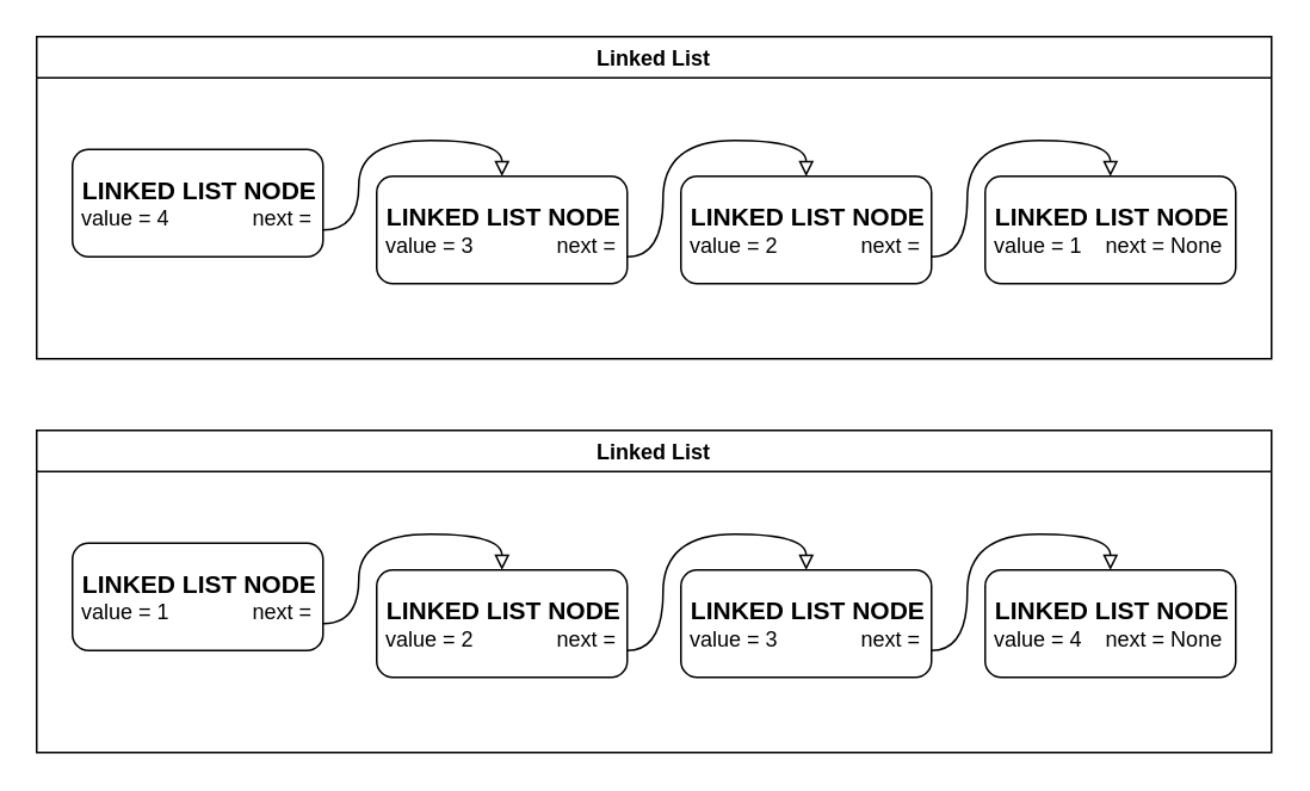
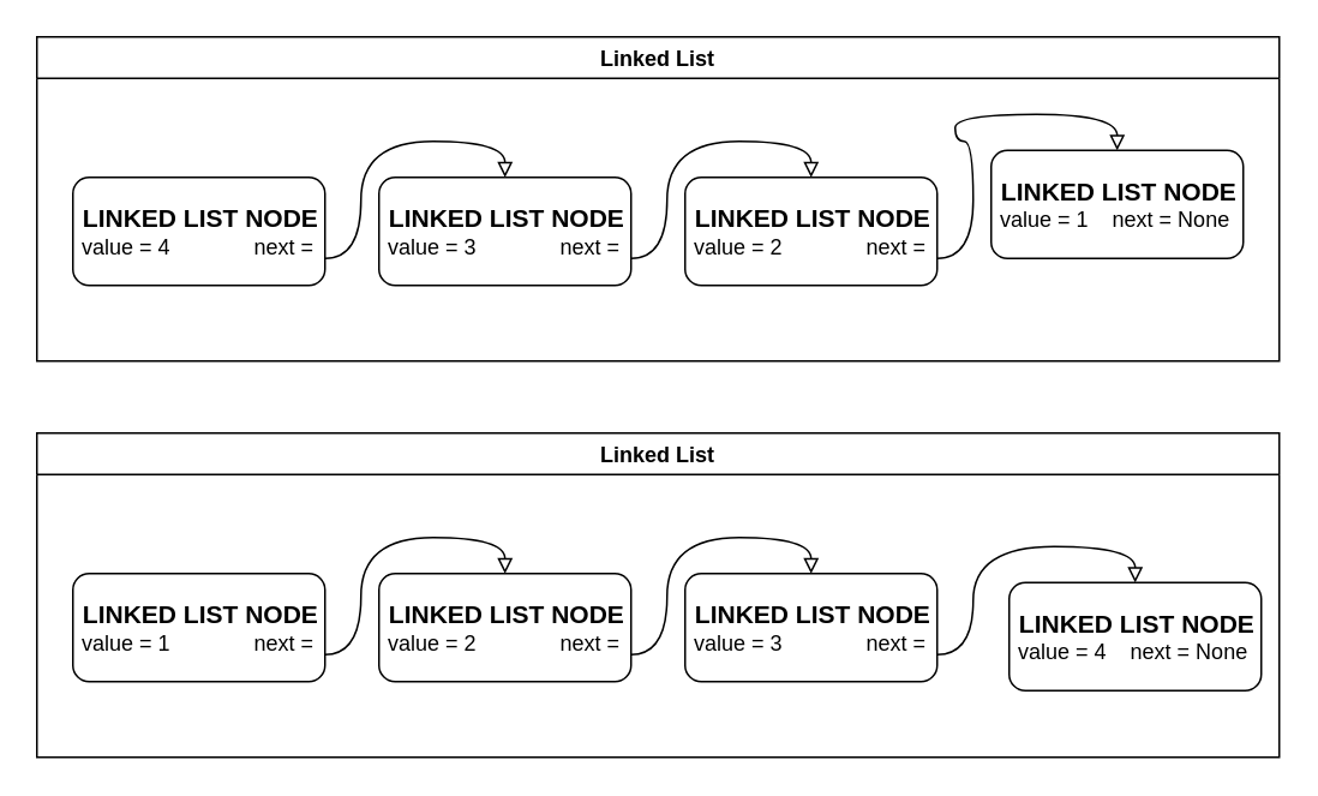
- <mxCell id="17" value="&lt;font size=&quot;1&quot;&gt;&lt;b style=&quot;font-size: 14px&quot;&gt;&amp;nbsp;LINKED LIST NODE&lt;/b&gt;&lt;/font&gt;&lt;br style=&quot;font-size: 20px&quot;&gt;&amp;nbsp;value = 4&amp;nbsp; &amp;nbsp; &amp;nbsp; &amp;nbsp; &amp;nbsp; &amp;nbsp; &amp;nbsp;&lt;span&gt;&amp;nbsp;next&lt;/span&gt;&lt;span&gt;&amp;nbsp;=&amp;nbsp;&lt;/span&gt;" style="rounded=1;whiteSpace=wrap;html=1;align=left;" parent="10" vertex="1"><mxGeometry x="20" y="63" width="140" height="60" as="geometry" /></mxCell>
+ <mxCell id="17" value="&lt;font size=&quot;1&quot;&gt;&lt;b style=&quot;font-size: 14px&quot;&gt;&amp;nbsp;LINKED LIST NODE&lt;/b&gt;&lt;/font&gt;&lt;br style=&quot;font-size: 20px&quot;&gt;&amp;nbsp;value = 4&amp;nbsp; &amp;nbsp; &amp;nbsp; &amp;nbsp; &amp;nbsp; &amp;nbsp; &amp;nbsp;&lt;span&gt;&amp;nbsp;next&lt;/span&gt;&lt;span&gt;&amp;nbsp;=&amp;nbsp;&lt;/span&gt;" style="rounded=1;whiteSpace=wrap;html=1;align=left;" parent="10" vertex="1"><mxGeometry x="20" y="78" width="140" height="60" as="geometry" /></mxCell>
- <mxCell id="15" value="&lt;font size=&quot;1&quot;&gt;&lt;b style=&quot;font-size: 14px&quot;&gt;&amp;nbsp;LINKED LIST NODE&lt;/b&gt;&lt;/font&gt;&lt;br style=&quot;font-size: 20px&quot;&gt;&amp;nbsp;value = 1&amp;nbsp; &amp;nbsp;&amp;nbsp;&lt;span&gt;next&lt;/span&gt;&lt;span&gt;&amp;nbsp;= None&amp;nbsp;&lt;/span&gt;" style="rounded=1;whiteSpace=wrap;html=1;align=left;" parent="10" vertex="1"><mxGeometry x="530" y="78" width="140" height="60" as="geometry" /></mxCell>
+ <mxCell id="15" value="&lt;font size=&quot;1&quot;&gt;&lt;b style=&quot;font-size: 14px&quot;&gt;&amp;nbsp;LINKED LIST NODE&lt;/b&gt;&lt;/font&gt;&lt;br style=&quot;font-size: 20px&quot;&gt;&amp;nbsp;value = 1&amp;nbsp; &amp;nbsp;&amp;nbsp;&lt;span&gt;next&lt;/span&gt;&lt;span&gt;&amp;nbsp;= None&amp;nbsp;&lt;/span&gt;" style="rounded=1;whiteSpace=wrap;html=1;align=left;" parent="10" vertex="1"><mxGeometry x="530" y="63" width="140" height="60" as="geometry" /></mxCell>
- <mxCell id="9" value="&lt;font size=&quot;1&quot;&gt;&lt;b style=&quot;font-size: 14px&quot;&gt;&amp;nbsp;LINKED LIST NODE&lt;/b&gt;&lt;/font&gt;&lt;br style=&quot;font-size: 20px&quot;&gt;&amp;nbsp;value = 1&amp;nbsp; &amp;nbsp; &amp;nbsp; &amp;nbsp; &amp;nbsp; &amp;nbsp; &amp;nbsp;&lt;span&gt;&amp;nbsp;next&lt;/span&gt;&lt;span&gt;&amp;nbsp;=&amp;nbsp;&lt;/span&gt;" style="rounded=1;whiteSpace=wrap;html=1;align=left;" parent="2" vertex="1"><mxGeometry x="20" y="63" width="140" height="60" as="geometry" /></mxCell>
+ <mxCell id="9" value="&lt;font size=&quot;1&quot;&gt;&lt;b style=&quot;font-size: 14px&quot;&gt;&amp;nbsp;LINKED LIST NODE&lt;/b&gt;&lt;/font&gt;&lt;br style=&quot;font-size: 20px&quot;&gt;&amp;nbsp;value = 1&amp;nbsp; &amp;nbsp; &amp;nbsp; &amp;nbsp; &amp;nbsp; &amp;nbsp; &amp;nbsp;&lt;span&gt;&amp;nbsp;next&lt;/span&gt;&lt;span&gt;&amp;nbsp;=&amp;nbsp;&lt;/span&gt;" style="rounded=1;whiteSpace=wrap;html=1;align=left;" parent="2" vertex="1"><mxGeometry x="20" y="78" width="140" height="60" as="geometry" /></mxCell>
- <mxCell id="7" value="&lt;font size=&quot;1&quot;&gt;&lt;b style=&quot;font-size: 14px&quot;&gt;&amp;nbsp;LINKED LIST NODE&lt;/b&gt;&lt;/font&gt;&lt;br style=&quot;font-size: 20px&quot;&gt;&amp;nbsp;value = 4&amp;nbsp; &amp;nbsp;&amp;nbsp;&lt;span&gt;next&lt;/span&gt;&lt;span&gt;&amp;nbsp;= None&amp;nbsp;&lt;/span&gt;" style="rounded=1;whiteSpace=wrap;html=1;align=left;" parent="2" vertex="1"><mxGeometry x="530" y="78" width="140" height="60" as="geometry" /></mxCell>
+ <mxCell id="7" value="&lt;font size=&quot;1&quot;&gt;&lt;b style=&quot;font-size: 14px&quot;&gt;&amp;nbsp;LINKED LIST NODE&lt;/b&gt;&lt;/font&gt;&lt;br style=&quot;font-size: 20px&quot;&gt;&amp;nbsp;value = 4&amp;nbsp; &amp;nbsp;&amp;nbsp;&lt;span&gt;next&lt;/span&gt;&lt;span&gt;&amp;nbsp;= None&amp;nbsp;&lt;/span&gt;" style="rounded=1;whiteSpace=wrap;html=1;align=left;" parent="2" vertex="1"><mxGeometry x="540" y="83" width="140" height="60" as="geometry" /></mxCell>
